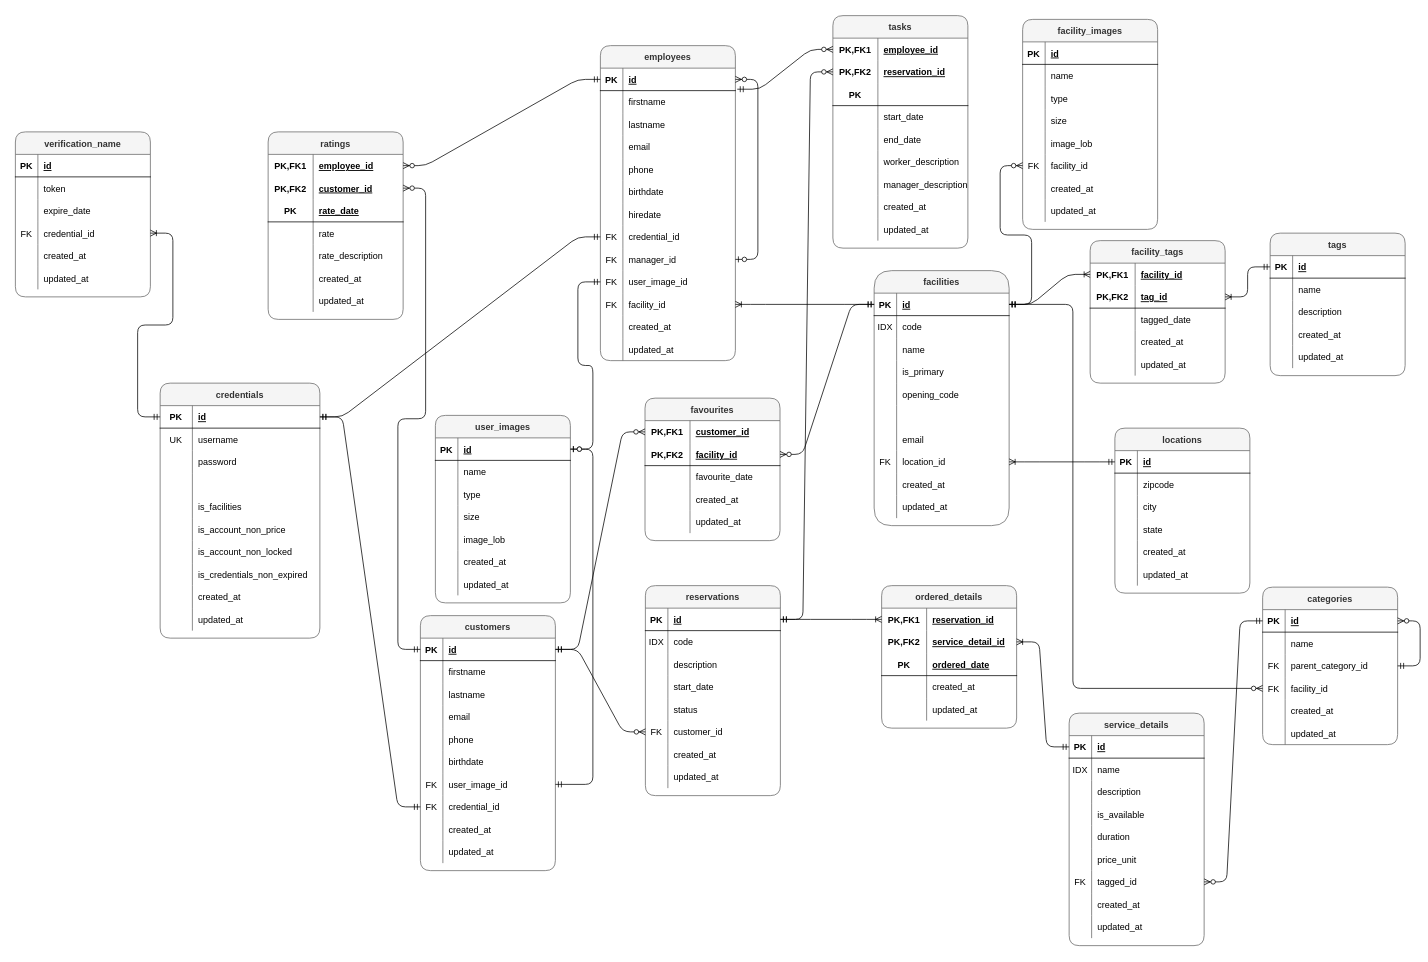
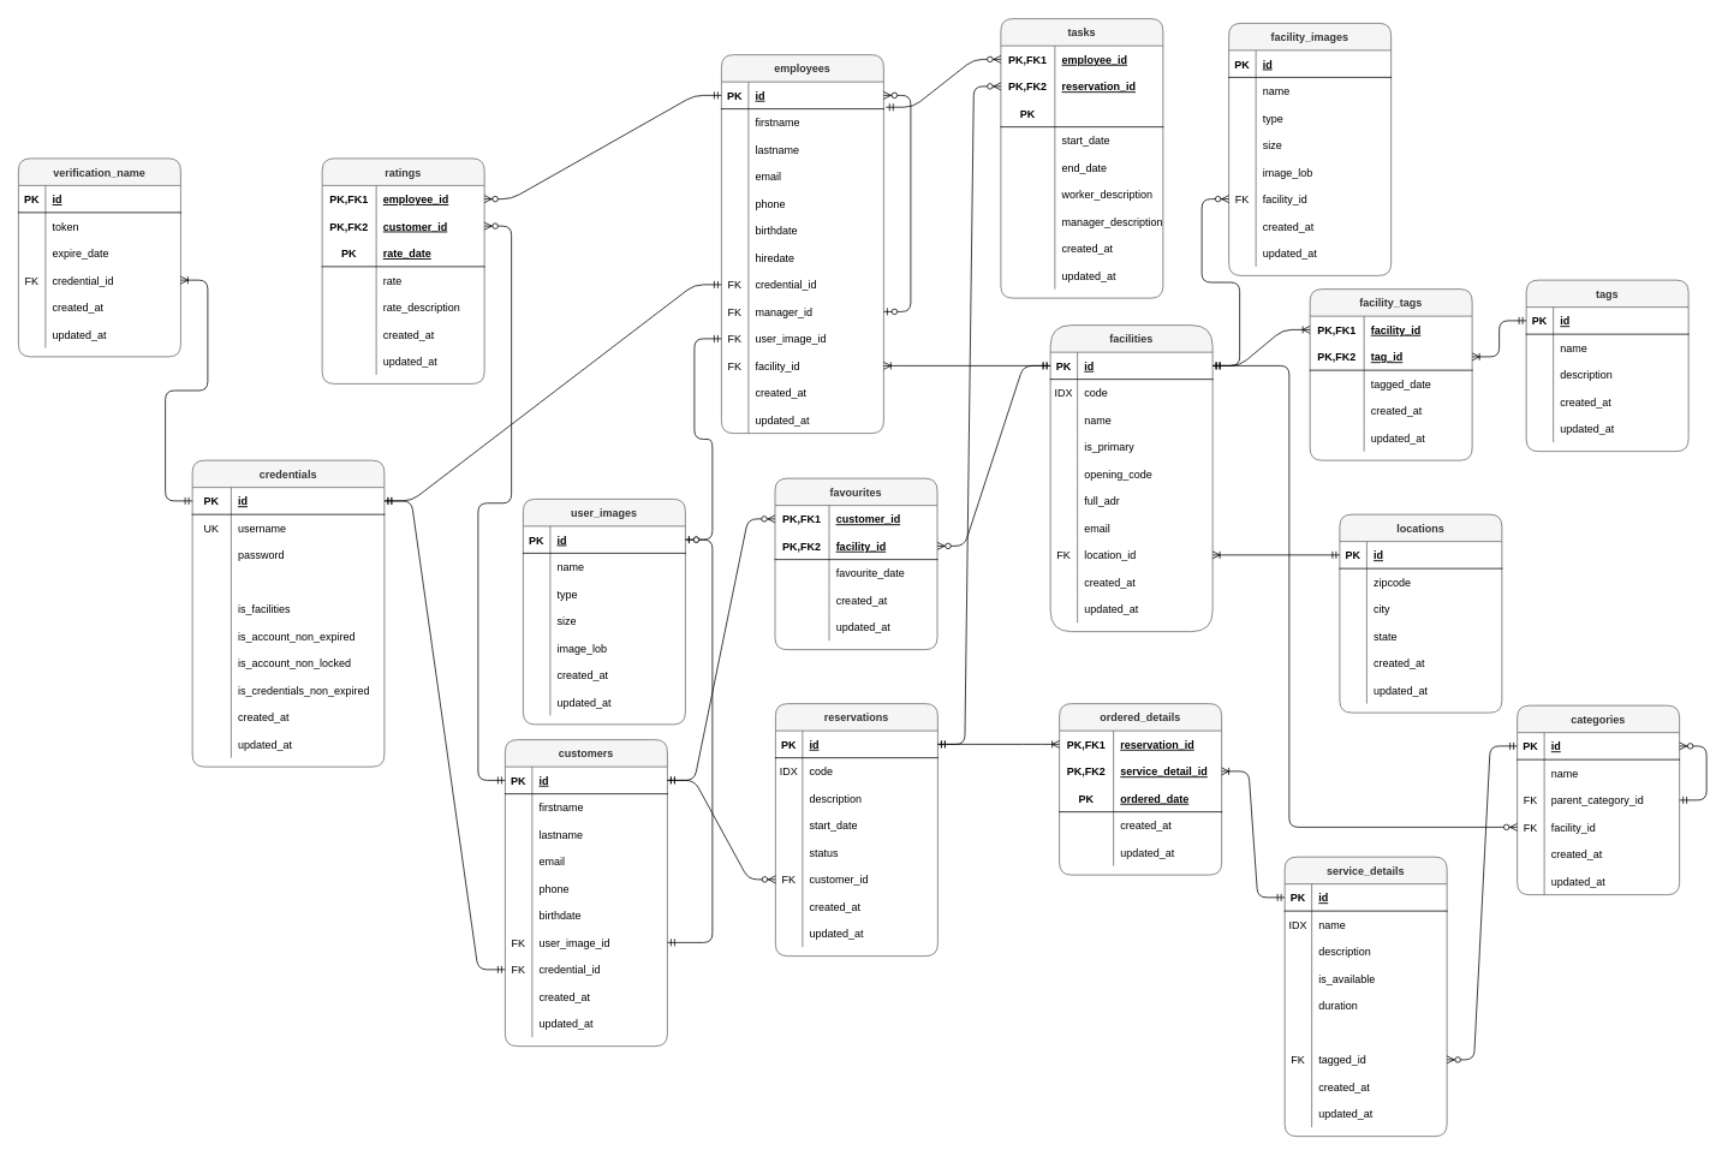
+ <mxCell id="92" value="full_adr" style="shape=partialRectangle;connectable=0;fillColor=none;top=0;left=0;bottom=0;right=0;align=left;spacingLeft=6;overflow=hidden;rounded=1;" parent="90" vertex="1"><mxGeometry x="30" width="150" height="30" as="geometry"><mxRectangle width="150" height="30" as="alternateBounds" /></mxGeometry></mxCell>
- <mxCell id="122" value="is_account_non_price" style="shape=partialRectangle;connectable=0;fillColor=none;top=0;left=0;bottom=0;right=0;align=left;spacingLeft=6;overflow=hidden;rounded=1;" parent="120" vertex="1"><mxGeometry x="43.0" width="170.0" height="30" as="geometry"><mxRectangle width="170.0" height="30" as="alternateBounds" /></mxGeometry></mxCell>
+ <mxCell id="122" value="is_account_non_expired" style="shape=partialRectangle;connectable=0;fillColor=none;top=0;left=0;bottom=0;right=0;align=left;spacingLeft=6;overflow=hidden;rounded=1;" parent="120" vertex="1"><mxGeometry x="43.0" width="170.0" height="30" as="geometry"><mxRectangle width="170.0" height="30" as="alternateBounds" /></mxGeometry></mxCell>
- <mxCell id="195" value="price_unit" style="shape=partialRectangle;connectable=0;fillColor=none;top=0;left=0;bottom=0;right=0;align=left;spacingLeft=6;overflow=hidden;rounded=1;" parent="193" vertex="1"><mxGeometry x="30" width="150" height="30" as="geometry"><mxRectangle width="150" height="30" as="alternateBounds" /></mxGeometry></mxCell>
